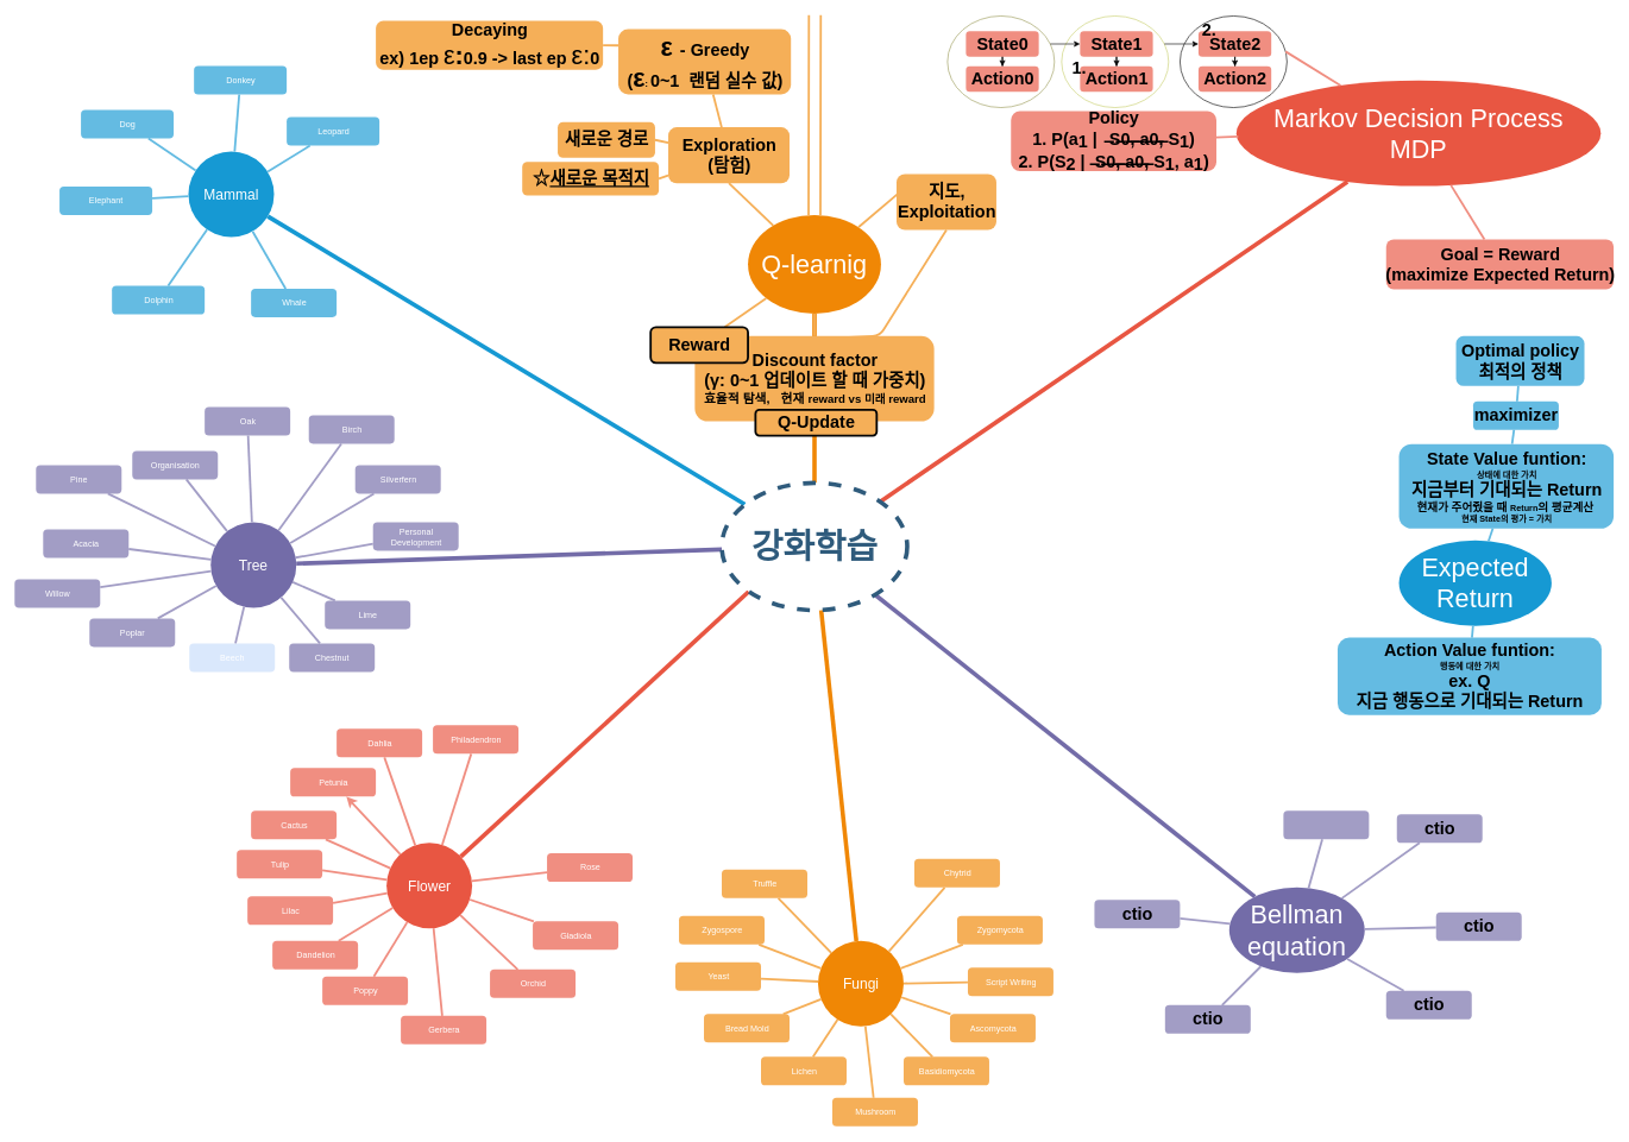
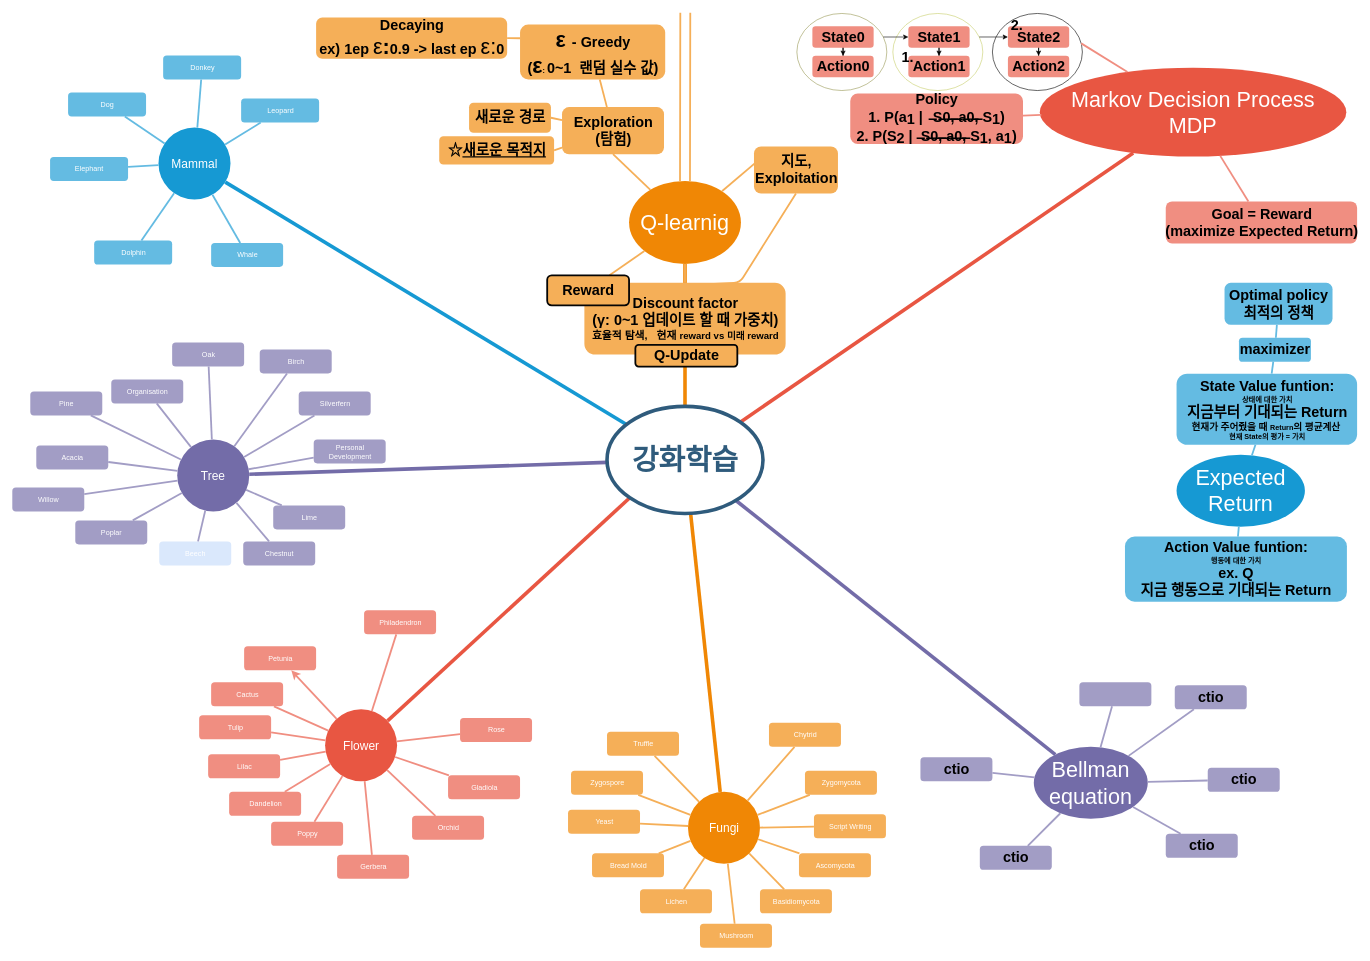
- <mxCell id="101" value="&lt;font style=&quot;font-size: 48px;&quot;&gt;강화학습&lt;/font&gt;" style="ellipse;whiteSpace=wrap;html=1;shadow=0;fontFamily=Helvetica;fontSize=30;fontColor=#2F5B7C;align=center;strokeColor=#2F5B7C;strokeWidth=6;fillColor=#FFFFFF;fontStyle=1;gradientColor=none;dashed=1;" parent="1" vertex="1"><mxGeometry x="1011.5" y="676.5" width="260" height="178.5" as="geometry" /></mxCell>
+ <mxCell id="101" value="&lt;font style=&quot;font-size: 48px;&quot;&gt;강화학습&lt;/font&gt;" style="ellipse;whiteSpace=wrap;html=1;shadow=0;fontFamily=Helvetica;fontSize=30;fontColor=#2F5B7C;align=center;strokeColor=#2F5B7C;strokeWidth=6;fillColor=#FFFFFF;fontStyle=1;gradientColor=none;" parent="1" vertex="1"><mxGeometry x="1011.5" y="676.5" width="260" height="178.5" as="geometry" /></mxCell>
- <mxCell id="77" value="Dahlia" style="rounded=1;fillColor=#f08e81;strokeColor=none;strokeWidth=3;shadow=0;html=1;fontColor=#FFFFFF;" parent="1" vertex="1"><mxGeometry x="471.5" y="1021.5" width="120" height="40" as="geometry" /></mxCell>
- <mxCell id="90" value="" style="edgeStyle=none;endArrow=none;strokeWidth=3;strokeColor=#F08E81;html=1;" parent="1" source="8" target="77" edge="1"><mxGeometry x="188.5" y="51.5" width="100" height="100" as="geometry"><mxPoint x="171.5" y="161.5" as="sourcePoint" /><mxPoint x="271.5" y="61.5" as="targetPoint" /></mxGeometry></mxCell>
